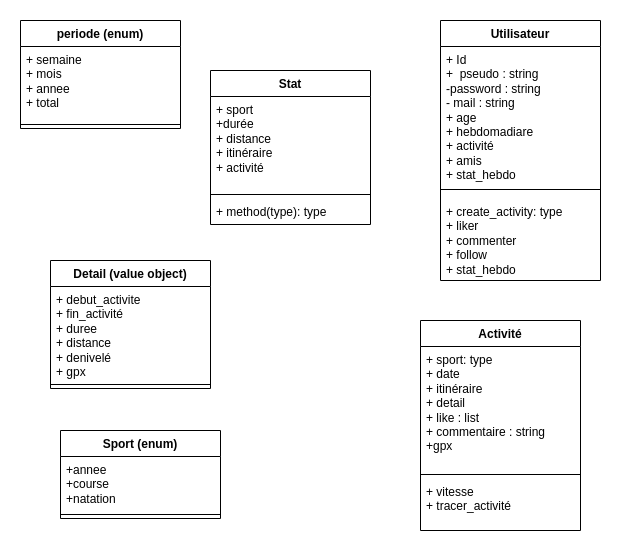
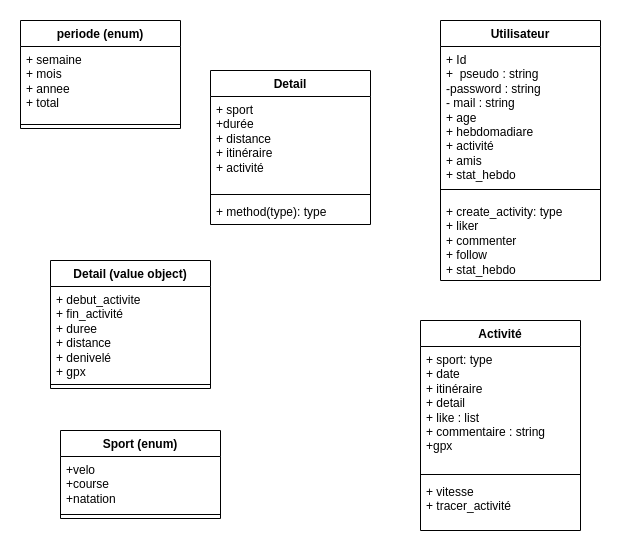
- <mxCell id="16" value="Stat" style="swimlane;fontStyle=1;align=center;verticalAlign=top;childLayout=stackLayout;horizontal=1;startSize=26;horizontalStack=0;resizeParent=1;resizeParentMax=0;resizeLast=0;collapsible=1;marginBottom=0;whiteSpace=wrap;html=1;" vertex="1" parent="1"><mxGeometry x="210" y="70" width="160" height="154" as="geometry" /></mxCell>
+ <mxCell id="16" value="Detail" style="swimlane;fontStyle=1;align=center;verticalAlign=top;childLayout=stackLayout;horizontal=1;startSize=26;horizontalStack=0;resizeParent=1;resizeParentMax=0;resizeLast=0;collapsible=1;marginBottom=0;whiteSpace=wrap;html=1;" vertex="1" parent="1"><mxGeometry x="210" y="70" width="160" height="154" as="geometry" /></mxCell>
- <mxCell id="11" value="+annee&lt;div&gt;+course&lt;/div&gt;&lt;div&gt;+natation&lt;/div&gt;" style="text;strokeColor=none;fillColor=none;align=left;verticalAlign=top;spacingLeft=4;spacingRight=4;overflow=hidden;rotatable=0;points=[[0,0.5],[1,0.5]];portConstraint=eastwest;whiteSpace=wrap;html=1;" vertex="1" parent="10"><mxGeometry y="26" width="160" height="54" as="geometry" /></mxCell>
+ <mxCell id="11" value="+velo&lt;div&gt;+course&lt;/div&gt;&lt;div&gt;+natation&lt;/div&gt;" style="text;strokeColor=none;fillColor=none;align=left;verticalAlign=top;spacingLeft=4;spacingRight=4;overflow=hidden;rotatable=0;points=[[0,0.5],[1,0.5]];portConstraint=eastwest;whiteSpace=wrap;html=1;" vertex="1" parent="10"><mxGeometry y="26" width="160" height="54" as="geometry" /></mxCell>
